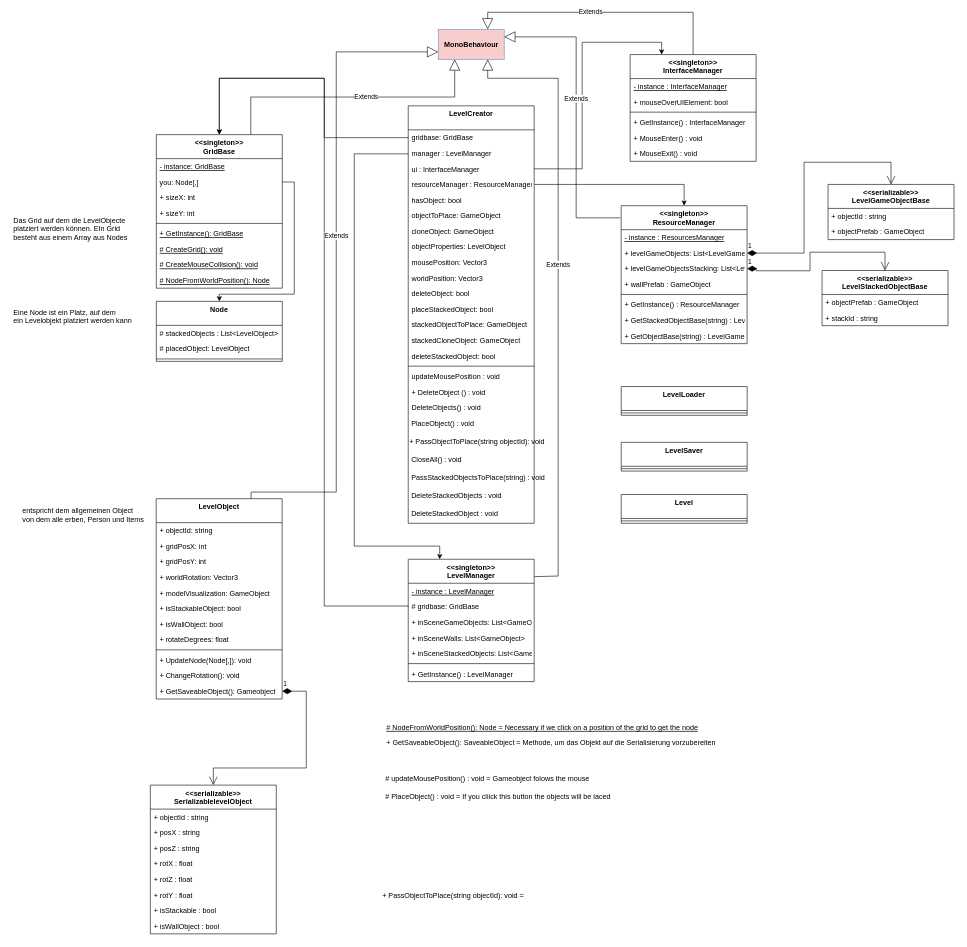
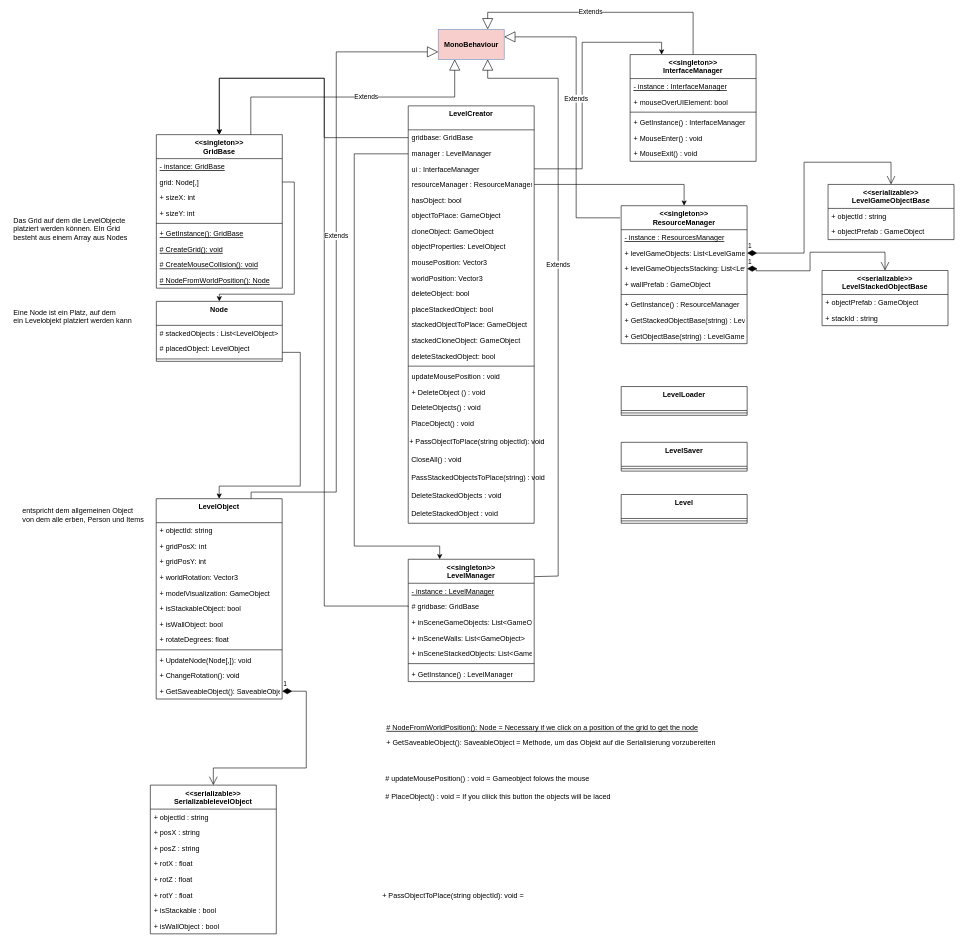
- <mxCell id="58" value="you: Node[,]" style="text;strokeColor=none;fillColor=none;align=left;verticalAlign=top;spacingLeft=4;spacingRight=4;overflow=hidden;rotatable=0;points=[[0,0.5],[1,0.5]];portConstraint=eastwest;" vertex="1" parent="56"><mxGeometry y="66" width="210" height="26" as="geometry" /></mxCell>
+ <mxCell id="58" value="grid: Node[,]" style="text;strokeColor=none;fillColor=none;align=left;verticalAlign=top;spacingLeft=4;spacingRight=4;overflow=hidden;rotatable=0;points=[[0,0.5],[1,0.5]];portConstraint=eastwest;" vertex="1" parent="56"><mxGeometry y="66" width="210" height="26" as="geometry" /></mxCell>
+ <mxCell id="94" style="edgeStyle=orthogonalEdgeStyle;rounded=0;orthogonalLoop=1;jettySize=auto;html=1;entryX=0.5;entryY=0;entryDx=0;entryDy=0;" edge="1" parent="1" source="91" target="74"><mxGeometry relative="1" as="geometry"><Array as="points"><mxPoint x="500" y="587" /><mxPoint x="500" y="810" /><mxPoint x="365" y="810" /></Array></mxGeometry></mxCell>
- <mxCell id="86" value="+ GetSaveableObject(): Gameobject" style="text;strokeColor=none;fillColor=none;align=left;verticalAlign=top;spacingLeft=4;spacingRight=4;overflow=hidden;rotatable=0;points=[[0,0.5],[1,0.5]];portConstraint=eastwest;" vertex="1" parent="74"><mxGeometry y="308" width="210" height="26" as="geometry" /></mxCell>
+ <mxCell id="86" value="+ GetSaveableObject(): SaveableObject" style="text;strokeColor=none;fillColor=none;align=left;verticalAlign=top;spacingLeft=4;spacingRight=4;overflow=hidden;rotatable=0;points=[[0,0.5],[1,0.5]];portConstraint=eastwest;" vertex="1" parent="74"><mxGeometry y="308" width="210" height="26" as="geometry" /></mxCell>
